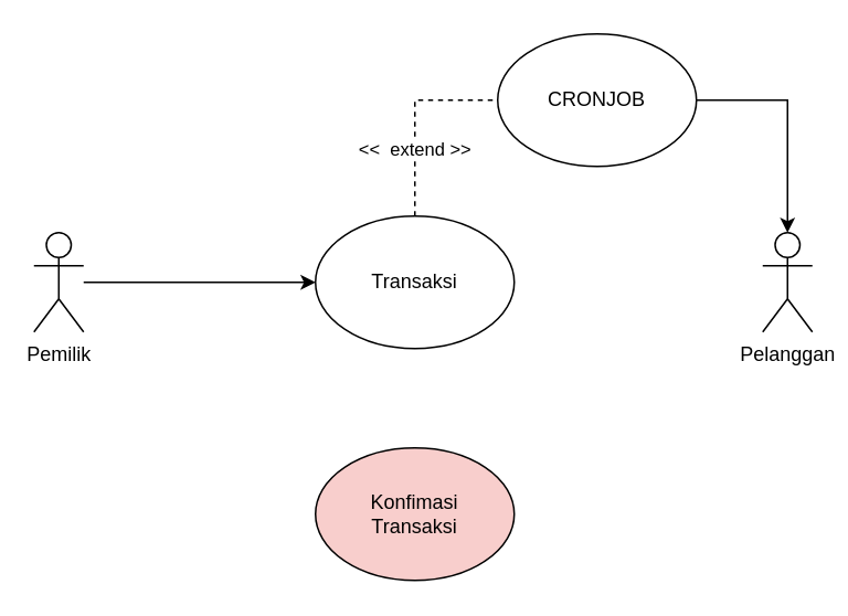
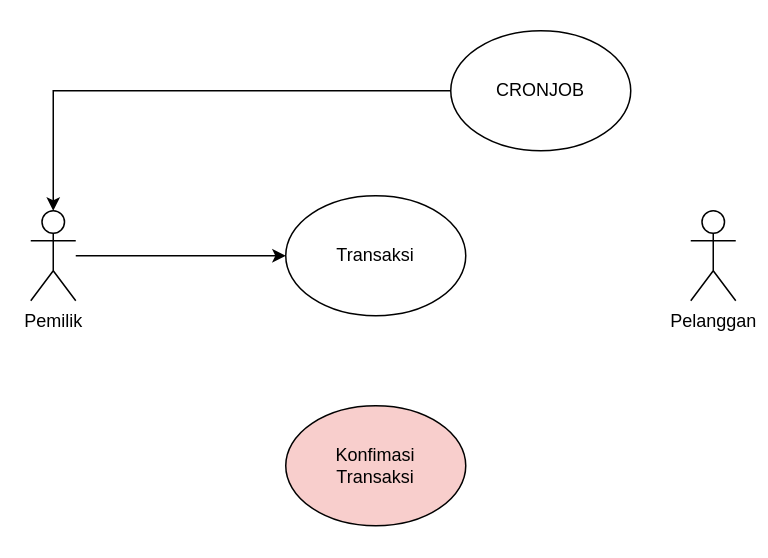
- <mxCell id="7" style="edgeStyle=orthogonalEdgeStyle;rounded=0;orthogonalLoop=1;jettySize=auto;html=1;entryX=0.5;entryY=0;entryDx=0;entryDy=0;entryPerimeter=0;" edge="1" parent="1" source="8" target="6"><mxGeometry relative="1" as="geometry" /></mxCell>
+ <mxCell id="7" style="edgeStyle=orthogonalEdgeStyle;rounded=0;orthogonalLoop=1;jettySize=auto;html=1;" edge="1" parent="1" source="8" target="3"><mxGeometry relative="1" as="geometry" /></mxCell>
- <mxCell id="4" value="&amp;lt;&amp;lt; &amp;nbsp;extend &amp;gt;&amp;gt;" style="edgeStyle=orthogonalEdgeStyle;rounded=0;orthogonalLoop=1;jettySize=auto;html=1;entryX=0;entryY=0.5;entryDx=0;entryDy=0;dashed=1;endArrow=none;endFill=0;" edge="1" parent="1" source="5" target="8"><mxGeometry x="-0.333" relative="1" as="geometry"><mxPoint as="offset" /></mxGeometry></mxCell>
